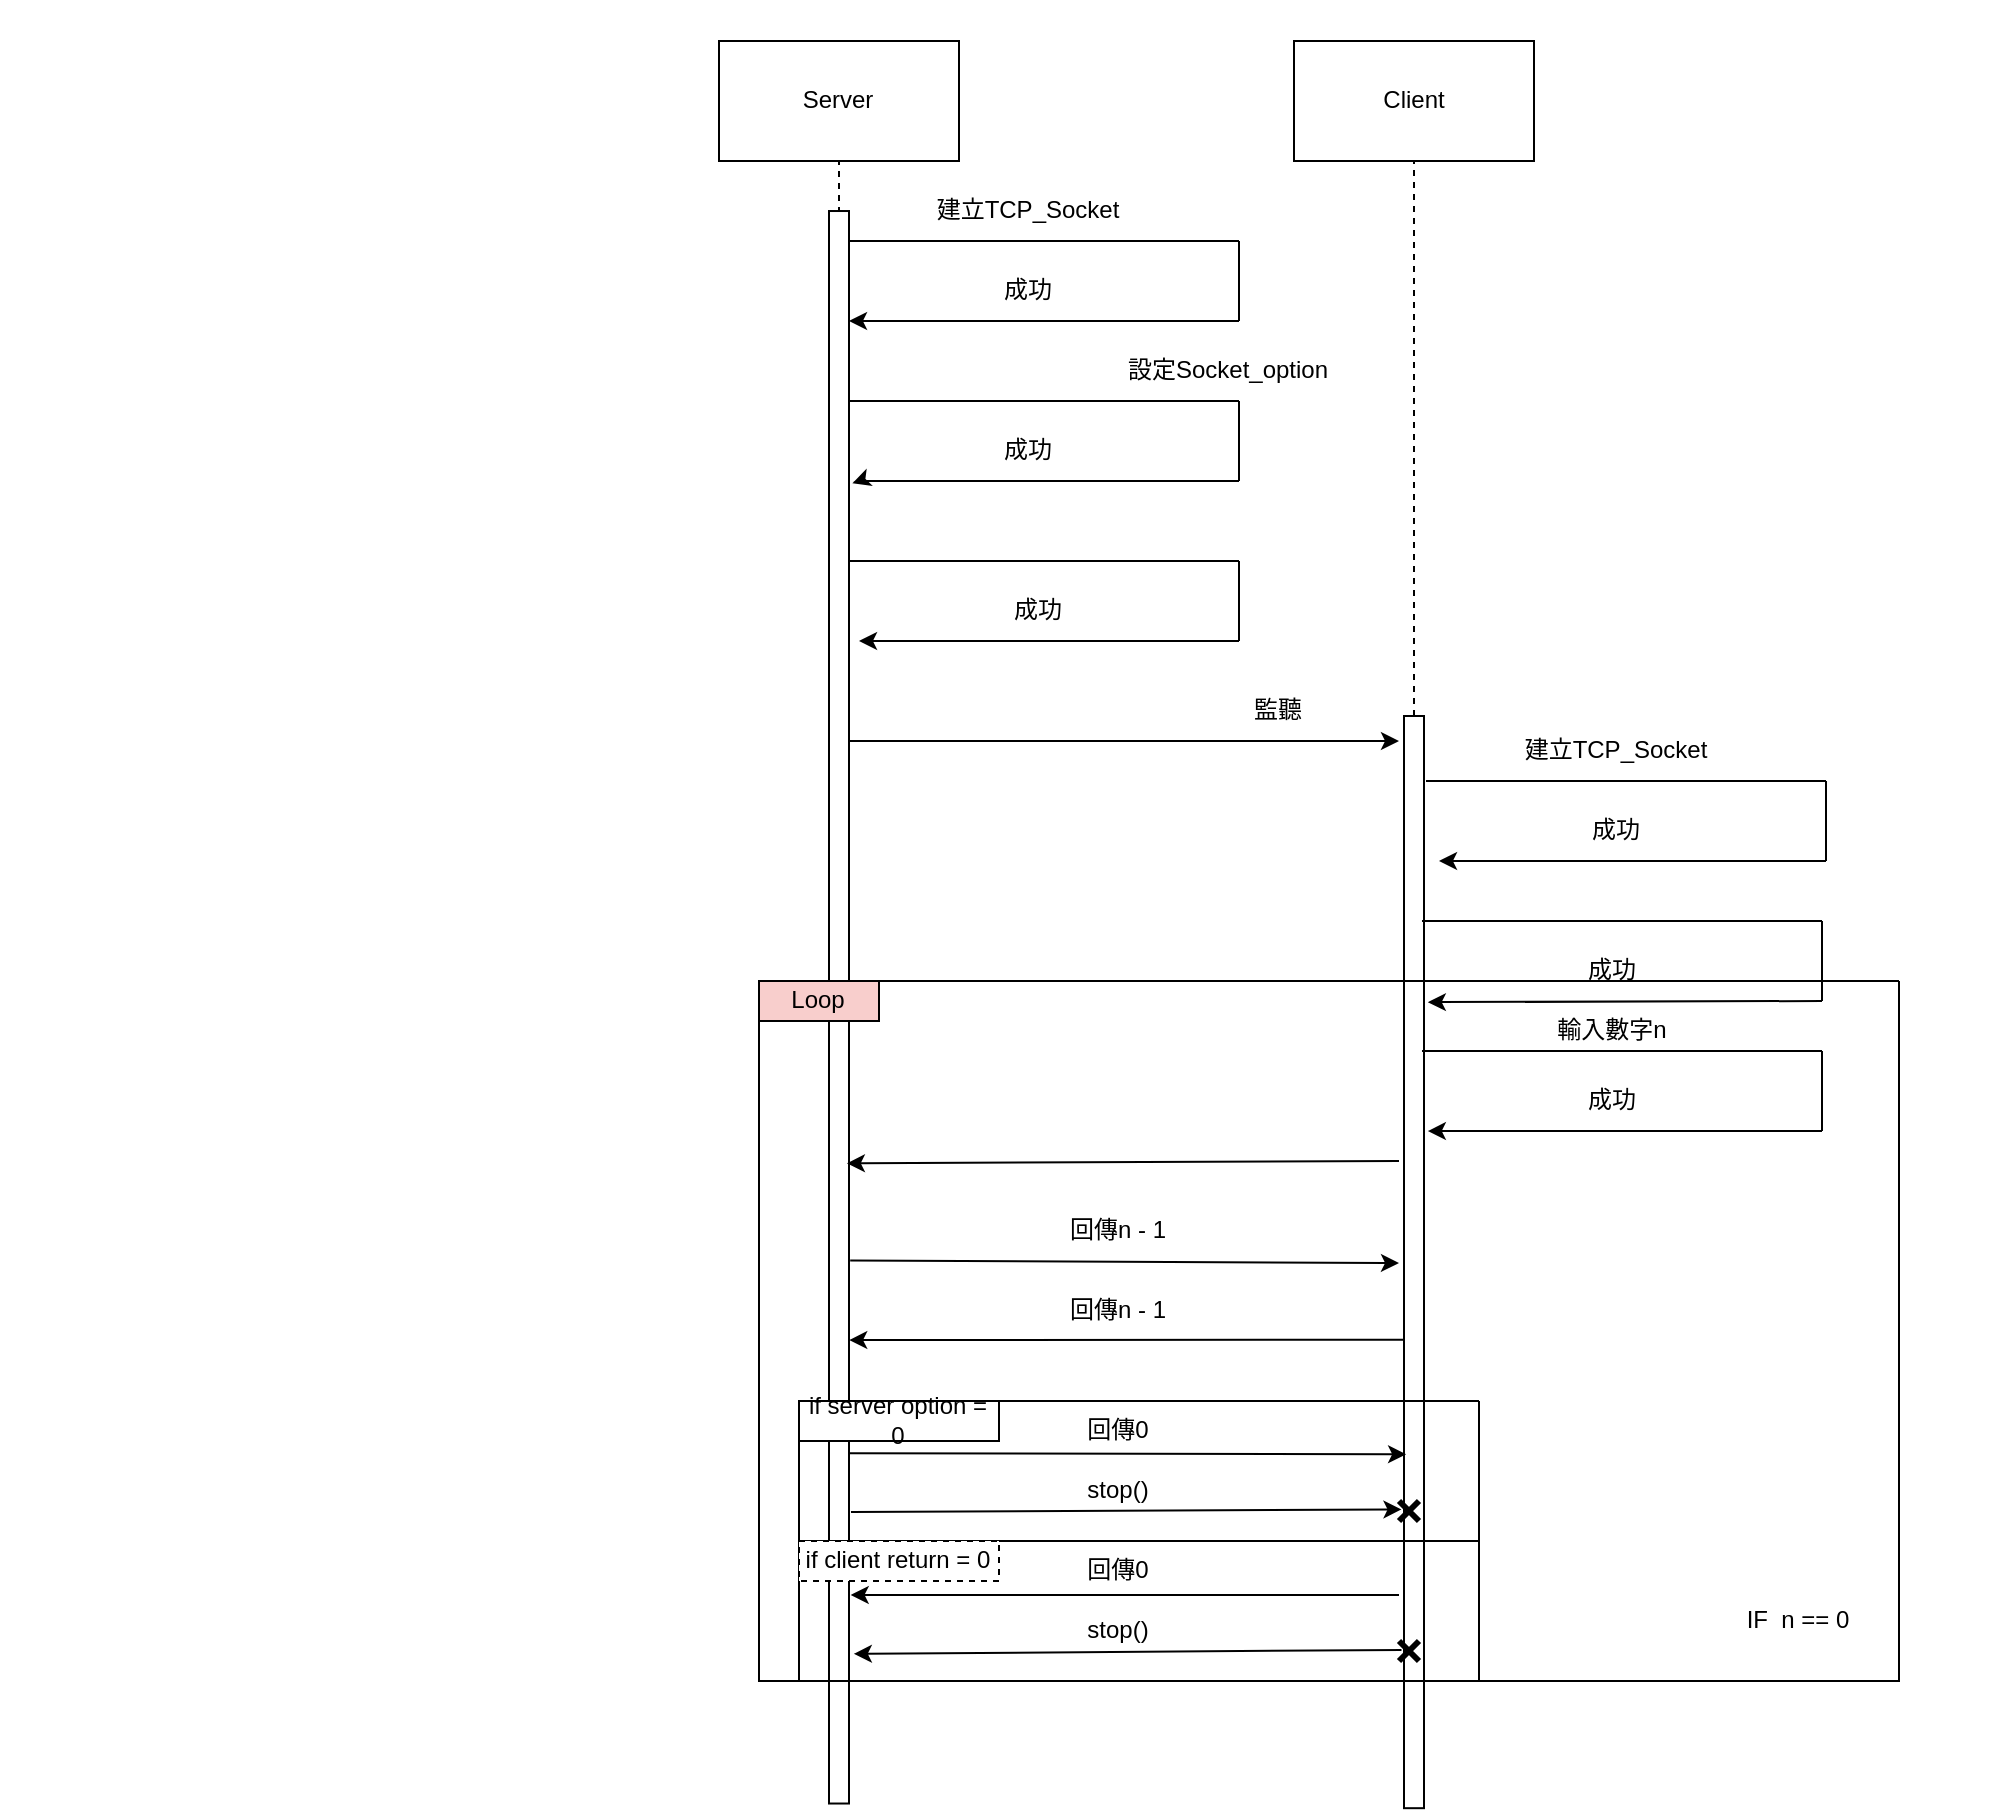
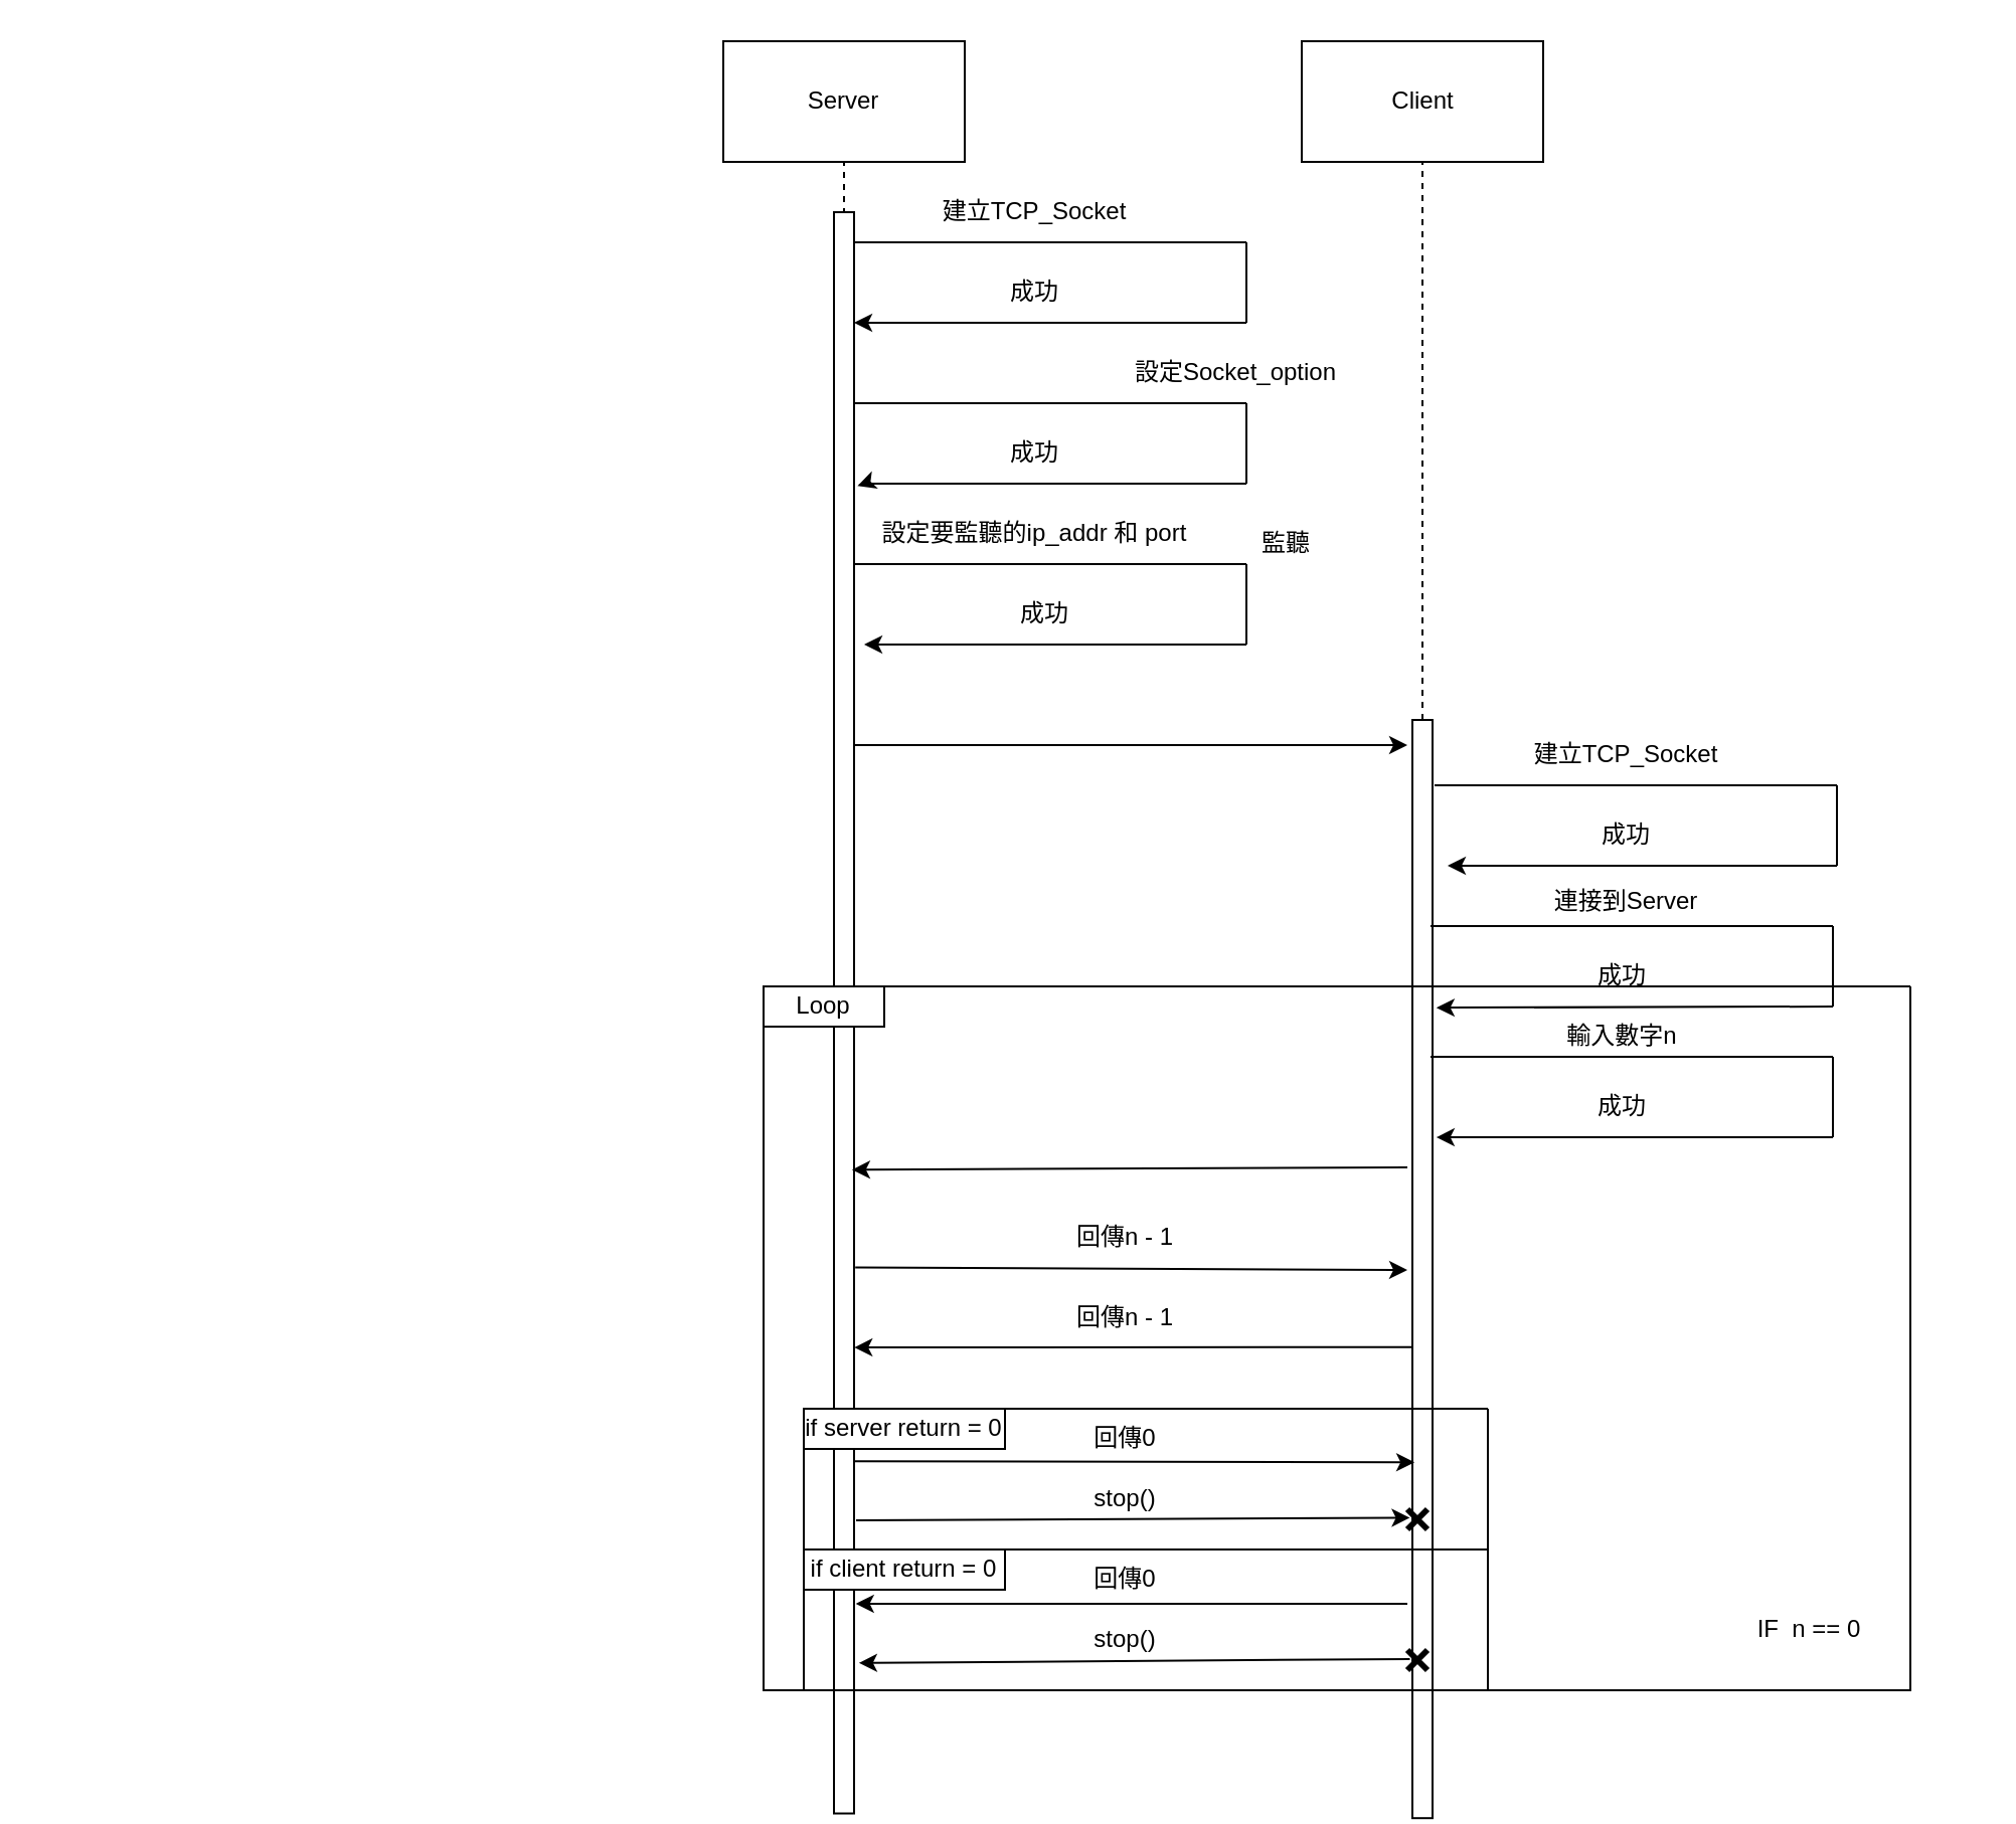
+ <mxCell id="22" value="設定要監聽的ip_addr 和 port" style="text;html=1;strokeColor=none;fillColor=none;align=center;verticalAlign=middle;whiteSpace=wrap;rounded=0;" parent="1" vertex="1"><mxGeometry x="434" y="250" width="160" height="30" as="geometry" /></mxCell>
- <mxCell id="23" value="監聽" style="text;html=1;strokeColor=none;fillColor=none;align=center;verticalAlign=middle;whiteSpace=wrap;rounded=0;" parent="1" vertex="1"><mxGeometry x="609" y="340" width="60" height="30" as="geometry" /></mxCell>
+ <mxCell id="23" value="監聽" style="text;html=1;strokeColor=none;fillColor=none;align=center;verticalAlign=middle;whiteSpace=wrap;rounded=0;" parent="1" vertex="1"><mxGeometry x="609" y="255" width="60" height="30" as="geometry" /></mxCell>
+ <mxCell id="37" value="連接到Server" style="text;html=1;strokeColor=none;fillColor=none;align=center;verticalAlign=middle;whiteSpace=wrap;rounded=0;" parent="1" vertex="1"><mxGeometry x="761.75" y="432.5" width="91.5" height="30" as="geometry" /></mxCell>
- <mxCell id="47" value="Loop" style="rounded=0;whiteSpace=wrap;html=1;fillColor=#f8cecc;" vertex="1" parent="43"><mxGeometry width="60" height="20" as="geometry" /></mxCell>
+ <mxCell id="47" value="Loop" style="rounded=0;whiteSpace=wrap;html=1;" vertex="1" parent="43"><mxGeometry width="60" height="20" as="geometry" /></mxCell>
- <mxCell id="52" value="if server option = 0" style="rounded=0;whiteSpace=wrap;html=1;" vertex="1" parent="51"><mxGeometry width="100" height="20" as="geometry" /></mxCell>
+ <mxCell id="52" value="if server return = 0" style="rounded=0;whiteSpace=wrap;html=1;" vertex="1" parent="51"><mxGeometry width="100" height="20" as="geometry" /></mxCell>
- <mxCell id="57" value="if client return = 0" style="rounded=0;whiteSpace=wrap;html=1;dashed=1;" vertex="1" parent="56"><mxGeometry width="100" height="20" as="geometry" /></mxCell>
+ <mxCell id="57" value="if client return = 0" style="rounded=0;whiteSpace=wrap;html=1;" vertex="1" parent="56"><mxGeometry width="100" height="20" as="geometry" /></mxCell>
